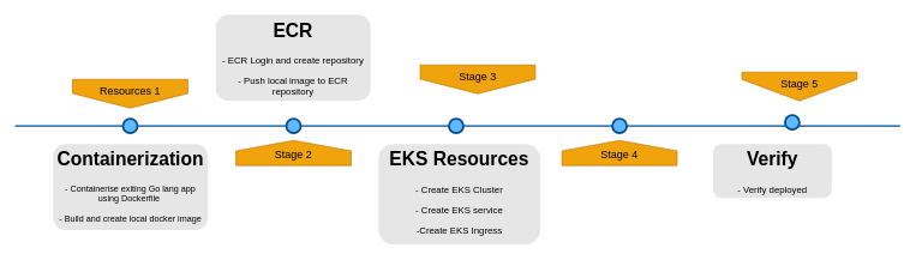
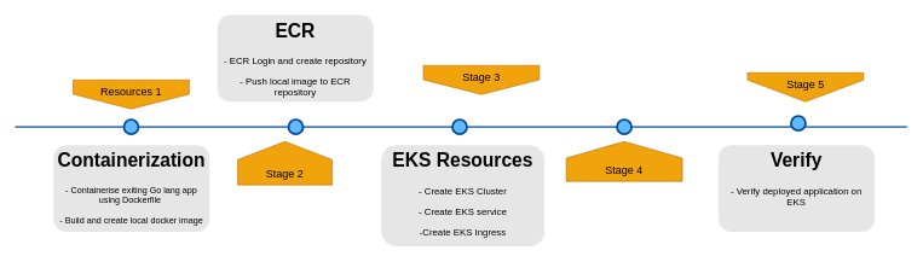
- <mxCell id="5" value="&lt;span&gt;Stage 2&lt;/span&gt;" style="shape=offPageConnector;whiteSpace=wrap;html=1;fillColor=#f0a30a;fontSize=15;size=0.418;flipV=1;verticalAlign=bottom;strokeColor=#BD7000;spacingBottom=4;fontColor=#000000;" parent="1" vertex="1"><mxGeometry x="327" y="195" width="160" height="35" as="geometry" /></mxCell>
+ <mxCell id="5" value="&lt;span&gt;Stage 2&lt;/span&gt;" style="shape=offPageConnector;whiteSpace=wrap;html=1;fillColor=#f0a30a;fontSize=15;size=0.418;flipV=1;verticalAlign=bottom;strokeColor=#BD7000;spacingBottom=4;fontColor=#000000;" parent="1" vertex="1"><mxGeometry x="327" y="195" width="130" height="60" as="geometry" /></mxCell>
- <mxCell id="6" value="&lt;span&gt;Stage 4&lt;/span&gt;" style="shape=offPageConnector;whiteSpace=wrap;html=1;fillColor=#f0a30a;fontSize=15;fontColor=#000000;size=0.418;flipV=1;verticalAlign=bottom;strokeColor=#BD7000;spacingBottom=4;" parent="1" vertex="1"><mxGeometry x="780" y="195" width="160" height="35" as="geometry" /></mxCell>
+ <mxCell id="6" value="&lt;span&gt;Stage 4&lt;/span&gt;" style="shape=offPageConnector;whiteSpace=wrap;html=1;fillColor=#f0a30a;fontSize=15;fontColor=#000000;size=0.418;flipV=1;verticalAlign=bottom;strokeColor=#BD7000;spacingBottom=4;" parent="1" vertex="1"><mxGeometry x="780" y="195" width="160" height="55" as="geometry" /></mxCell>
- <mxCell id="15" value="&lt;h1&gt;Verify&lt;/h1&gt;&lt;p&gt;- Verify deployed application on EKS&lt;/p&gt;" style="text;html=1;spacing=5;spacingTop=-20;whiteSpace=wrap;overflow=hidden;strokeColor=none;strokeWidth=3;fillColor=#E6E6E6;fontSize=13;fontColor=#000000;align=center;rounded=1;" vertex="1" parent="1"><mxGeometry x="990" y="200" width="165" height="75" as="geometry" /></mxCell>
+ <mxCell id="15" value="&lt;h1&gt;Verify&lt;/h1&gt;&lt;p&gt;- Verify deployed application on EKS&lt;/p&gt;" style="text;html=1;spacing=5;spacingTop=-20;whiteSpace=wrap;overflow=hidden;strokeColor=none;strokeWidth=3;fillColor=#E6E6E6;fontSize=13;fontColor=#000000;align=center;rounded=1;" vertex="1" parent="1"><mxGeometry x="990" y="200" width="215" height="120" as="geometry" /></mxCell>
